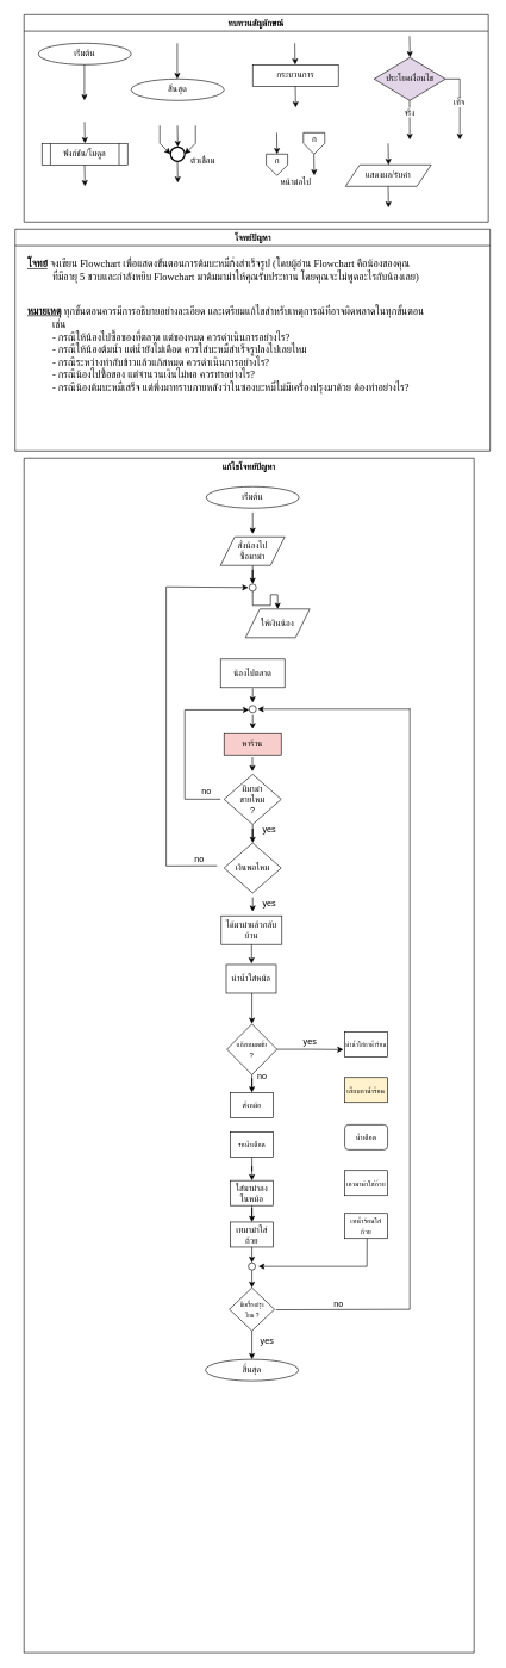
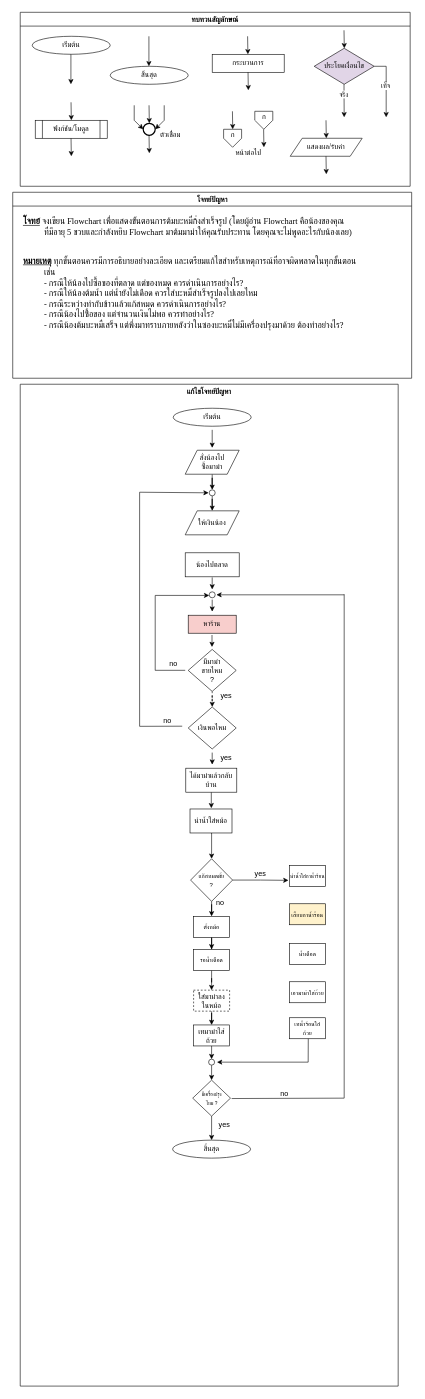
- <mxCell id="70" value="ให้เงินน้อง" style="shape=parallelogram;perimeter=parallelogramPerimeter;whiteSpace=wrap;html=1;fixedSize=1;" parent="35" vertex="1"><mxGeometry x="310" y="211" width="90" height="40" as="geometry" /></mxCell>
+ <mxCell id="70" value="ให้เงินน้อง" style="shape=parallelogram;perimeter=parallelogramPerimeter;whiteSpace=wrap;html=1;fixedSize=1;" parent="35" vertex="1"><mxGeometry x="275" y="211" width="90" height="40" as="geometry" /></mxCell>
- <mxCell id="57" value="" style="edgeStyle=orthogonalEdgeStyle;rounded=0;orthogonalLoop=1;jettySize=auto;html=1;" parent="35" source="58" target="67" edge="1"><mxGeometry relative="1" as="geometry" /></mxCell>
+ <mxCell id="57" value="" style="edgeStyle=orthogonalEdgeStyle;rounded=0;orthogonalLoop=1;jettySize=auto;html=1;dashed=1;" parent="35" source="58" target="67" edge="1"><mxGeometry relative="1" as="geometry" /></mxCell>
+ <mxCell id="51" value="" style="edgeStyle=orthogonalEdgeStyle;rounded=0;orthogonalLoop=1;jettySize=auto;html=1;" parent="35" source="52" target="54" edge="1"><mxGeometry relative="1" as="geometry" /></mxCell>
- <mxCell id="47" value="&lt;font size=&quot;1&quot;&gt;น้ำเดือด&lt;/font&gt;" style="whiteSpace=wrap;html=1;rounded=1;" parent="35" vertex="1"><mxGeometry x="449" y="932" width="60" height="35" as="geometry" /></mxCell>
+ <mxCell id="47" value="&lt;font size=&quot;1&quot;&gt;น้ำเดือด&lt;/font&gt;" style="rounded=0;whiteSpace=wrap;html=1;" parent="35" vertex="1"><mxGeometry x="449" y="932" width="60" height="35" as="geometry" /></mxCell>
- <mxCell id="80" value="ใส่มาม่าลง&lt;div&gt;ในหม้อ&lt;/div&gt;" style="rounded=0;whiteSpace=wrap;html=1;" vertex="1" parent="35"><mxGeometry x="289" y="1010" width="60" height="35" as="geometry" /></mxCell>
+ <mxCell id="80" value="ใส่มาม่าลง&lt;div&gt;ในหม้อ&lt;/div&gt;" style="rounded=0;whiteSpace=wrap;html=1;dashed=1;" vertex="1" parent="35"><mxGeometry x="289" y="1010" width="60" height="35" as="geometry" /></mxCell>
